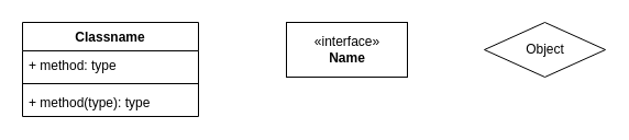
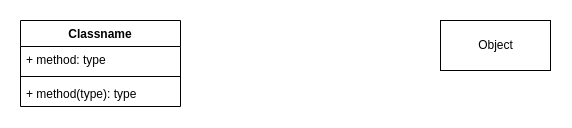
- <mxCell id="6" value="&amp;laquo;interface&amp;raquo;&lt;br&gt;&lt;b&gt;Name&lt;/b&gt;" style="html=1;" parent="1" vertex="1"><mxGeometry x="260" y="20" width="110" height="50" as="geometry" /></mxCell>
- <mxCell id="7" value="Object" style="rhombus;html=1;" parent="1" vertex="1"><mxGeometry x="440" y="20" width="110" height="50" as="geometry" /></mxCell>
+ <mxCell id="7" value="Object" style="html=1;" parent="1" vertex="1"><mxGeometry x="440" y="20" width="110" height="50" as="geometry" /></mxCell>
